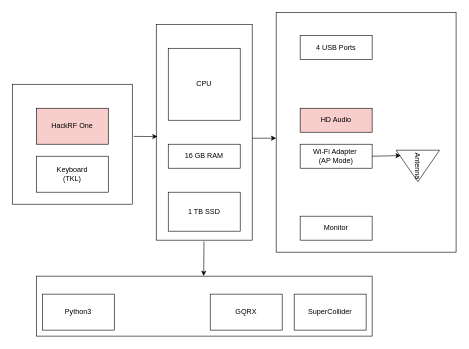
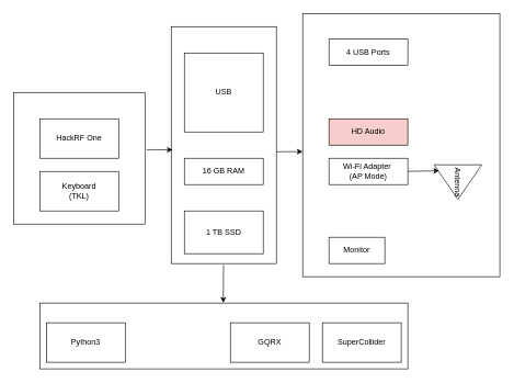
- <mxCell id="8" value="CPU" style="rounded=0;whiteSpace=wrap;html=1;" vertex="1" parent="1"><mxGeometry x="280" y="80" width="120" height="120" as="geometry" /></mxCell>
+ <mxCell id="8" value="USB" style="rounded=0;whiteSpace=wrap;html=1;" vertex="1" parent="1"><mxGeometry x="280" y="80" width="120" height="120" as="geometry" /></mxCell>
- <mxCell id="6" value="HackRF One" style="rounded=0;whiteSpace=wrap;html=1;fillColor=#f8cecc;" vertex="1" parent="1"><mxGeometry x="60" y="180" width="120" height="60" as="geometry" /></mxCell>
+ <mxCell id="6" value="HackRF One" style="rounded=0;whiteSpace=wrap;html=1;" vertex="1" parent="1"><mxGeometry x="60" y="180" width="120" height="60" as="geometry" /></mxCell>
- <mxCell id="13" value="Monitor" style="rounded=0;whiteSpace=wrap;html=1;" vertex="1" parent="1"><mxGeometry x="500" y="360" width="120" height="40" as="geometry" /></mxCell>
+ <mxCell id="13" value="Monitor" style="rounded=0;whiteSpace=wrap;html=1;" vertex="1" parent="1"><mxGeometry x="500" y="360" width="85" height="40" as="geometry" /></mxCell>
